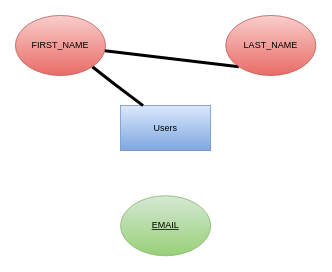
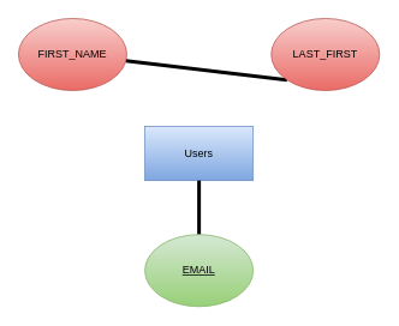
- <mxCell id="6" value="&lt;font color=&quot;#000000&quot;&gt;LAST_NAME&lt;/font&gt;" style="ellipse;whiteSpace=wrap;html=1;fillColor=#f8cecc;gradientColor=#ea6b66;strokeColor=#b85450;rounded=0;" vertex="1" parent="1"><mxGeometry x="300" y="20" width="120" height="80" as="geometry" /></mxCell>
+ <mxCell id="6" value="&lt;font color=&quot;#000000&quot;&gt;LAST_FIRST&lt;/font&gt;" style="ellipse;whiteSpace=wrap;html=1;fillColor=#f8cecc;gradientColor=#ea6b66;strokeColor=#b85450;rounded=0;" vertex="1" parent="1"><mxGeometry x="300" y="20" width="120" height="80" as="geometry" /></mxCell>
- <mxCell id="3" style="edgeStyle=none;html=1;exitX=1;exitY=1;exitDx=0;exitDy=0;entryX=0.25;entryY=0;entryDx=0;entryDy=0;endArrow=none;endFill=0;strokeWidth=4;rounded=0;strokeColor=#000000;" edge="1" parent="1" source="4" target="2"><mxGeometry relative="1" as="geometry"><Array as="points"><mxPoint x="150" y="110" /></Array></mxGeometry></mxCell>
+ <mxCell id="7" style="edgeStyle=none;html=1;exitX=0.5;exitY=0;exitDx=0;exitDy=0;entryX=0.5;entryY=1;entryDx=0;entryDy=0;endArrow=none;endFill=0;strokeWidth=4;rounded=0;strokeColor=#000000;" edge="1" parent="1" source="8" target="2"><mxGeometry relative="1" as="geometry" /></mxCell>
